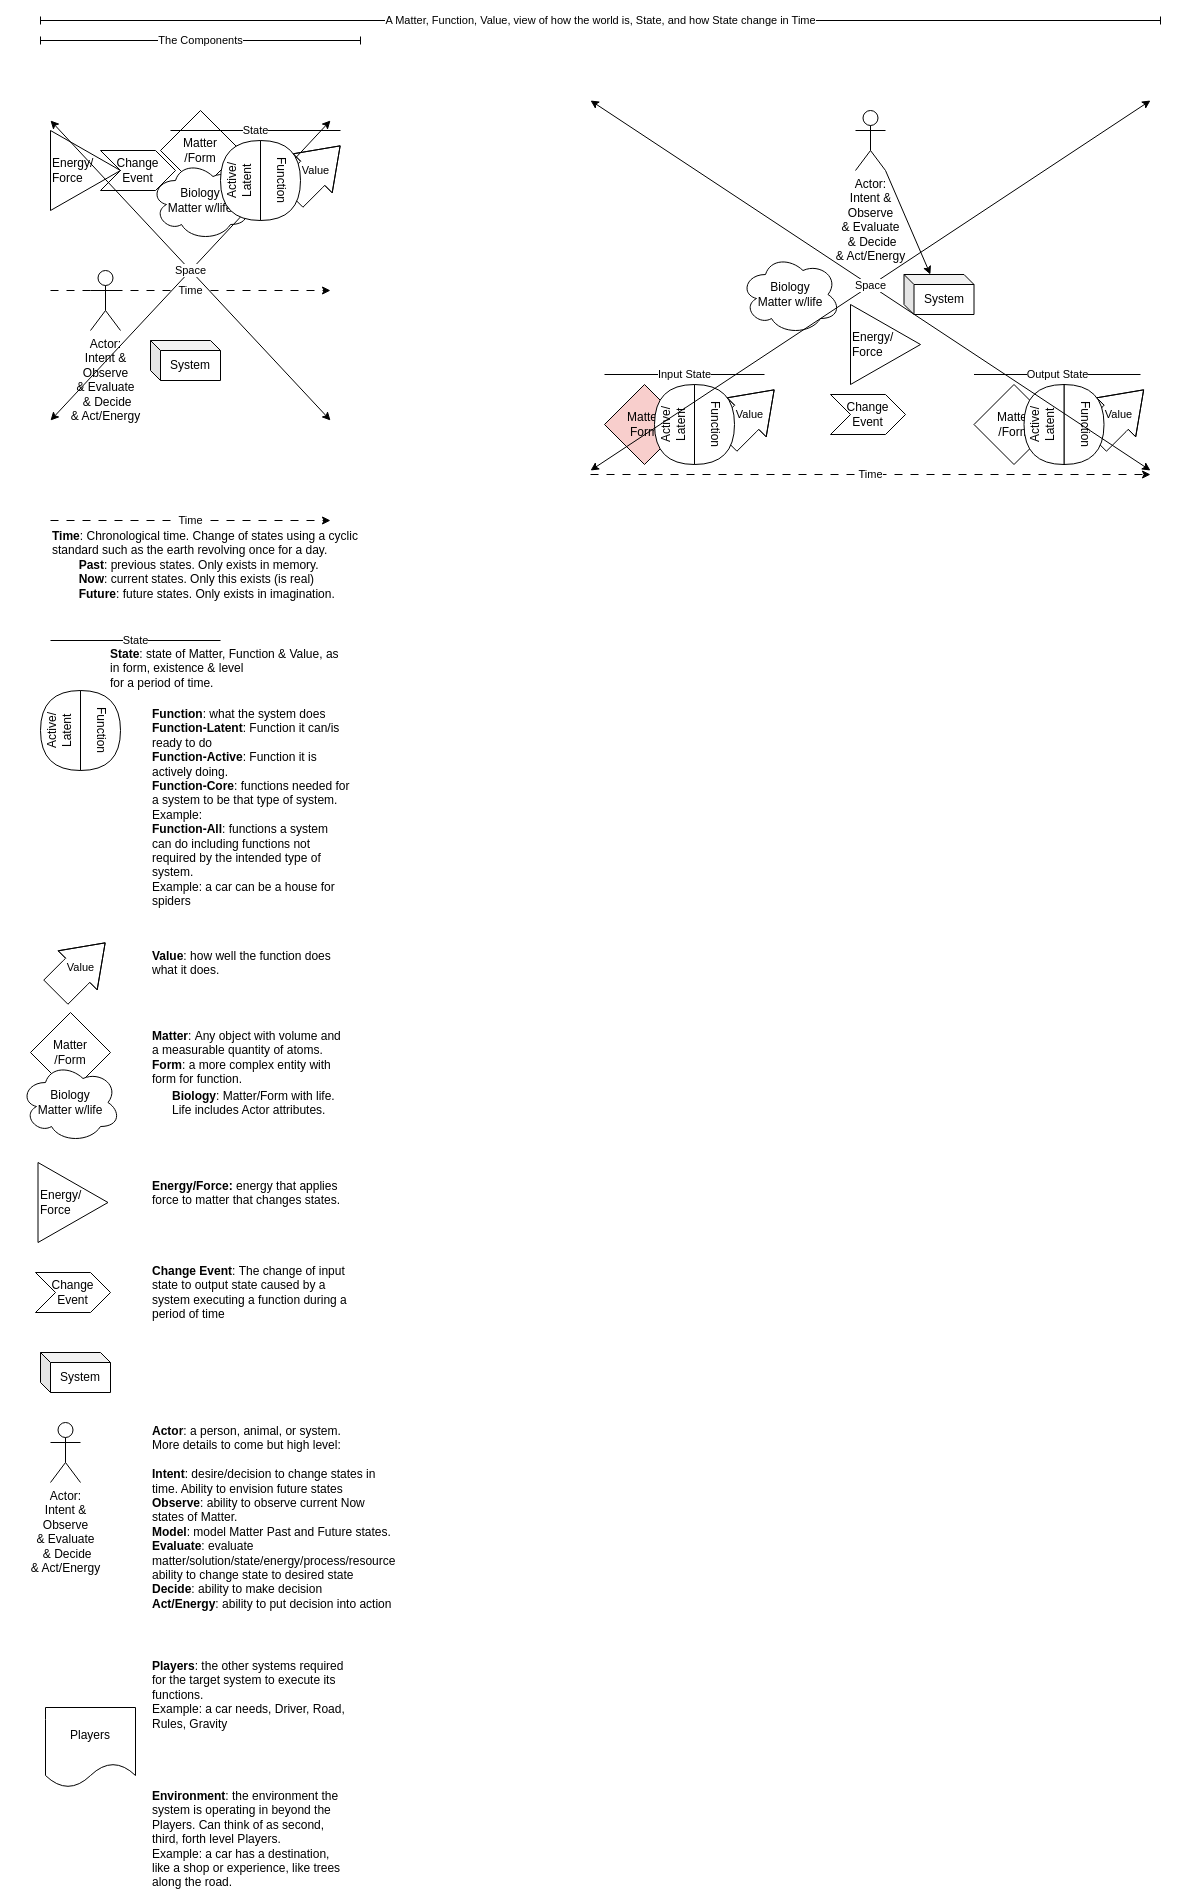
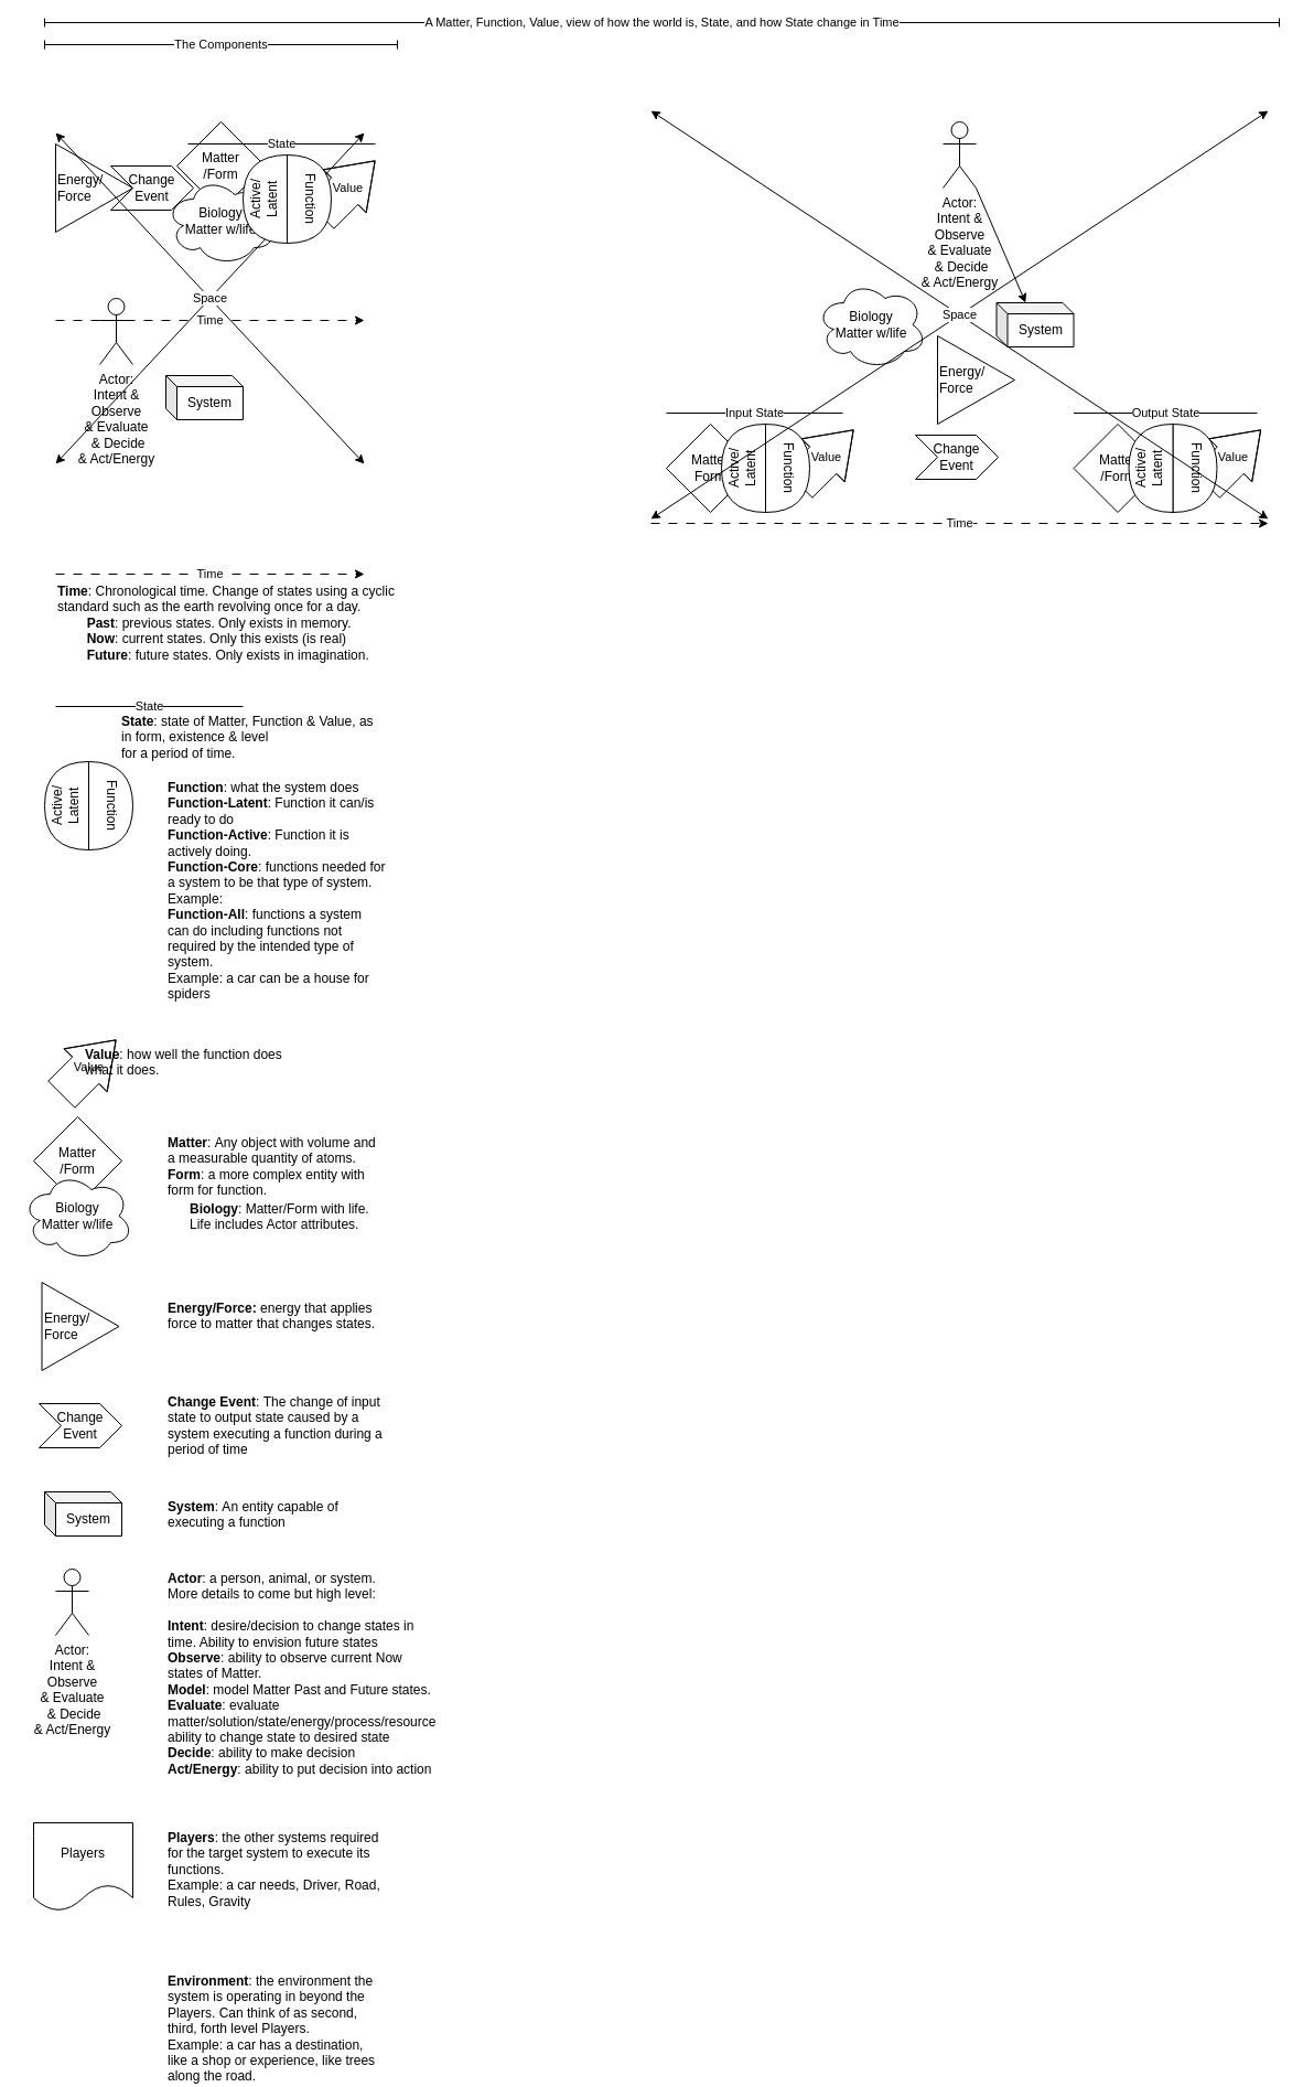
- <mxCell id="21" value="Matter&lt;br&gt;Form" style="rhombus;whiteSpace=wrap;html=1;fillColor=#f8cecc;" vertex="1" parent="1"><mxGeometry x="604" y="384" width="80" height="80" as="geometry" /></mxCell>
+ <mxCell id="21" value="Matter&lt;br&gt;Form" style="rhombus;whiteSpace=wrap;html=1;" vertex="1" parent="1"><mxGeometry x="604" y="384" width="80" height="80" as="geometry" /></mxCell>
- <mxCell id="39" value="&lt;div&gt;&lt;b&gt;Value&lt;/b&gt;: how well the function does what it does.&lt;/div&gt;&lt;div&gt;&lt;div&gt;&lt;br&gt;&lt;/div&gt;&lt;/div&gt;" style="text;html=1;align=left;verticalAlign=top;whiteSpace=wrap;rounded=0;" vertex="1" parent="1"><mxGeometry x="150" y="942" width="200" height="40" as="geometry" /></mxCell>
+ <mxCell id="39" value="&lt;div&gt;&lt;b&gt;Value&lt;/b&gt;: how well the function does what it does.&lt;/div&gt;&lt;div&gt;&lt;div&gt;&lt;br&gt;&lt;/div&gt;&lt;/div&gt;" style="text;html=1;align=left;verticalAlign=top;whiteSpace=wrap;rounded=0;" vertex="1" parent="1"><mxGeometry x="75" y="942" width="200" height="40" as="geometry" /></mxCell>
+ <mxCell id="53" value="&lt;div&gt;&lt;b&gt;System&lt;/b&gt;:&amp;nbsp;An entity capable of executing a function&lt;/div&gt;" style="text;html=1;align=left;verticalAlign=top;whiteSpace=wrap;rounded=0;" vertex="1" parent="1"><mxGeometry x="150" y="1352" width="200" height="55" as="geometry" /></mxCell>
- <mxCell id="61" value="Players" style="shape=document;whiteSpace=wrap;html=1;boundedLbl=1;" vertex="1" parent="1"><mxGeometry x="45" y="1707" width="90" height="80" as="geometry" /></mxCell>
+ <mxCell id="61" value="Players" style="shape=document;whiteSpace=wrap;html=1;boundedLbl=1;" vertex="1" parent="1"><mxGeometry x="30" y="1652" width="90" height="80" as="geometry" /></mxCell>
